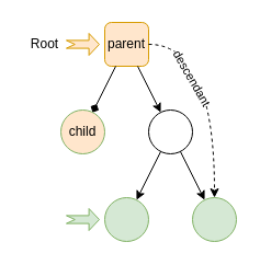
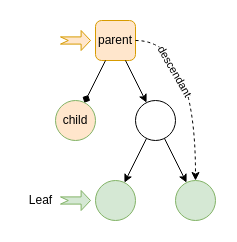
- <mxCell id="14" value="Root" style="text;html=1;align=center;verticalAlign=middle;resizable=0;points=[];autosize=1;strokeColor=none;fillColor=none;" vertex="1" parent="1"><mxGeometry x="20" y="30" width="40" height="20" as="geometry" /></mxCell>
+ <mxCell id="12" value="Leaf" style="text;html=1;align=center;verticalAlign=middle;resizable=0;points=[];autosize=1;strokeColor=none;fillColor=none;" vertex="1" parent="1"><mxGeometry x="20" y="190" width="40" height="20" as="geometry" /></mxCell>
